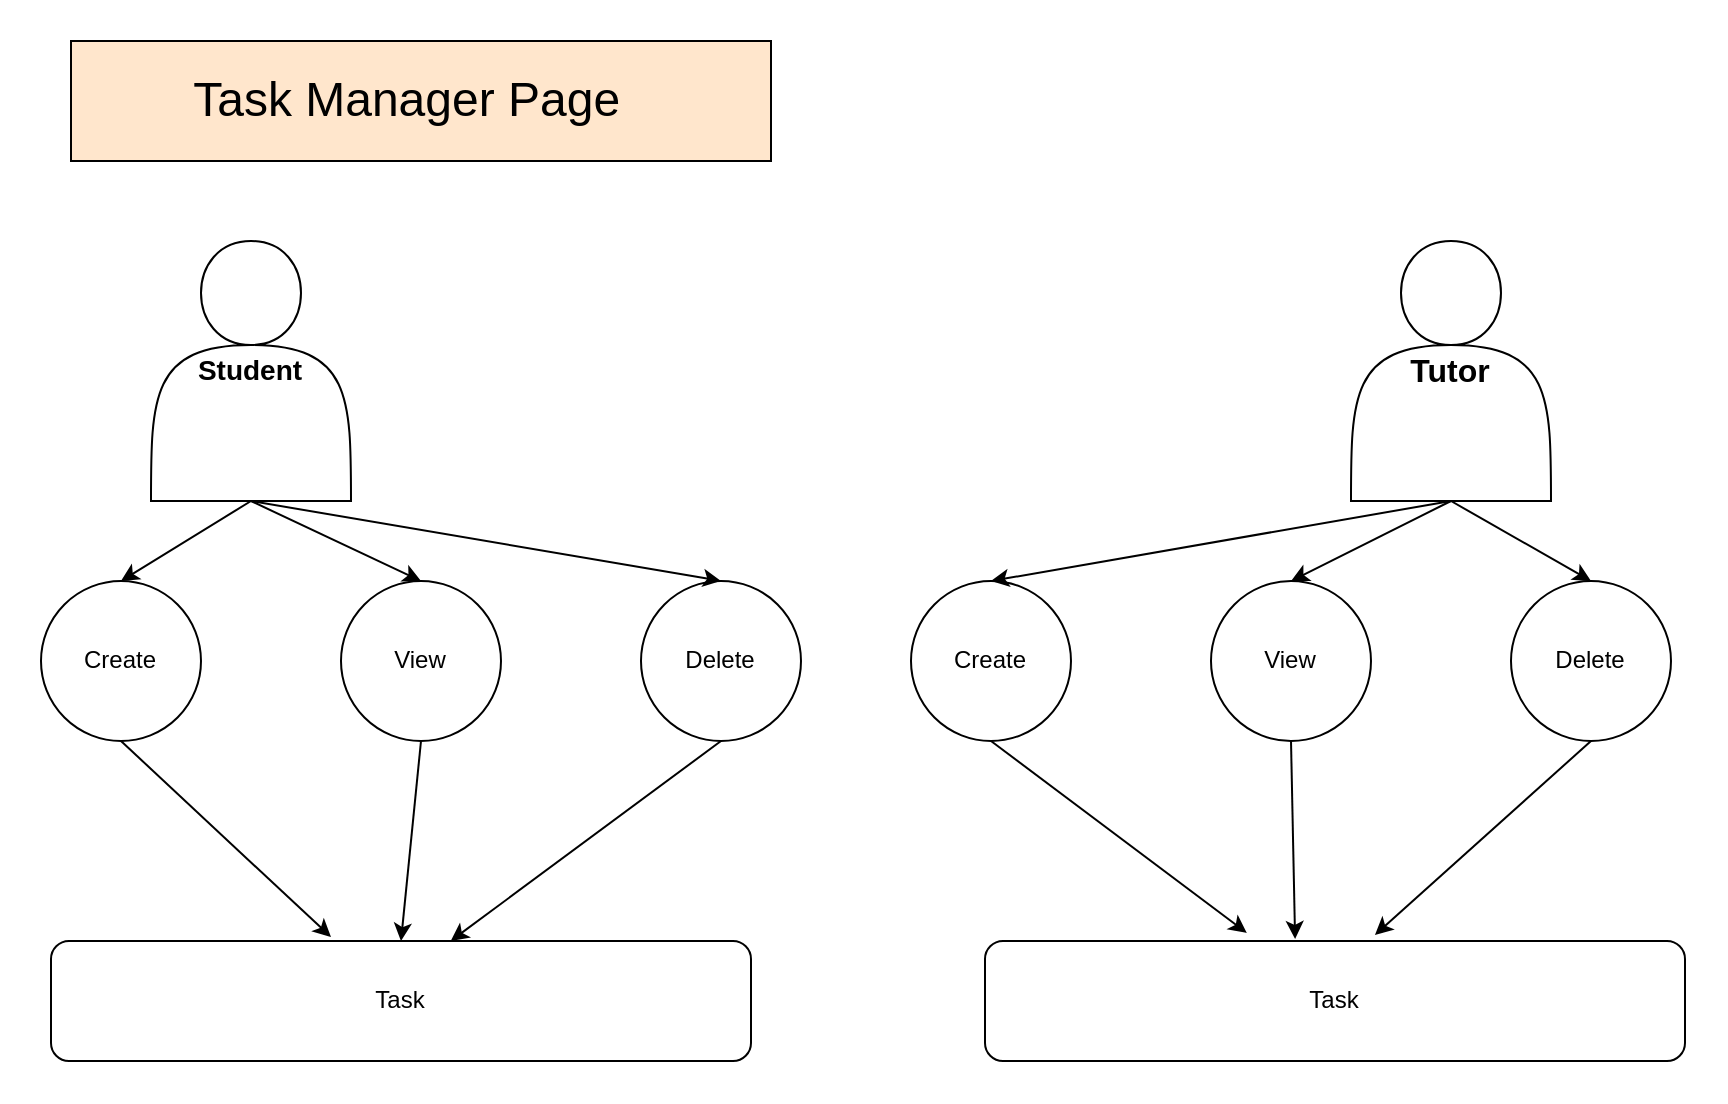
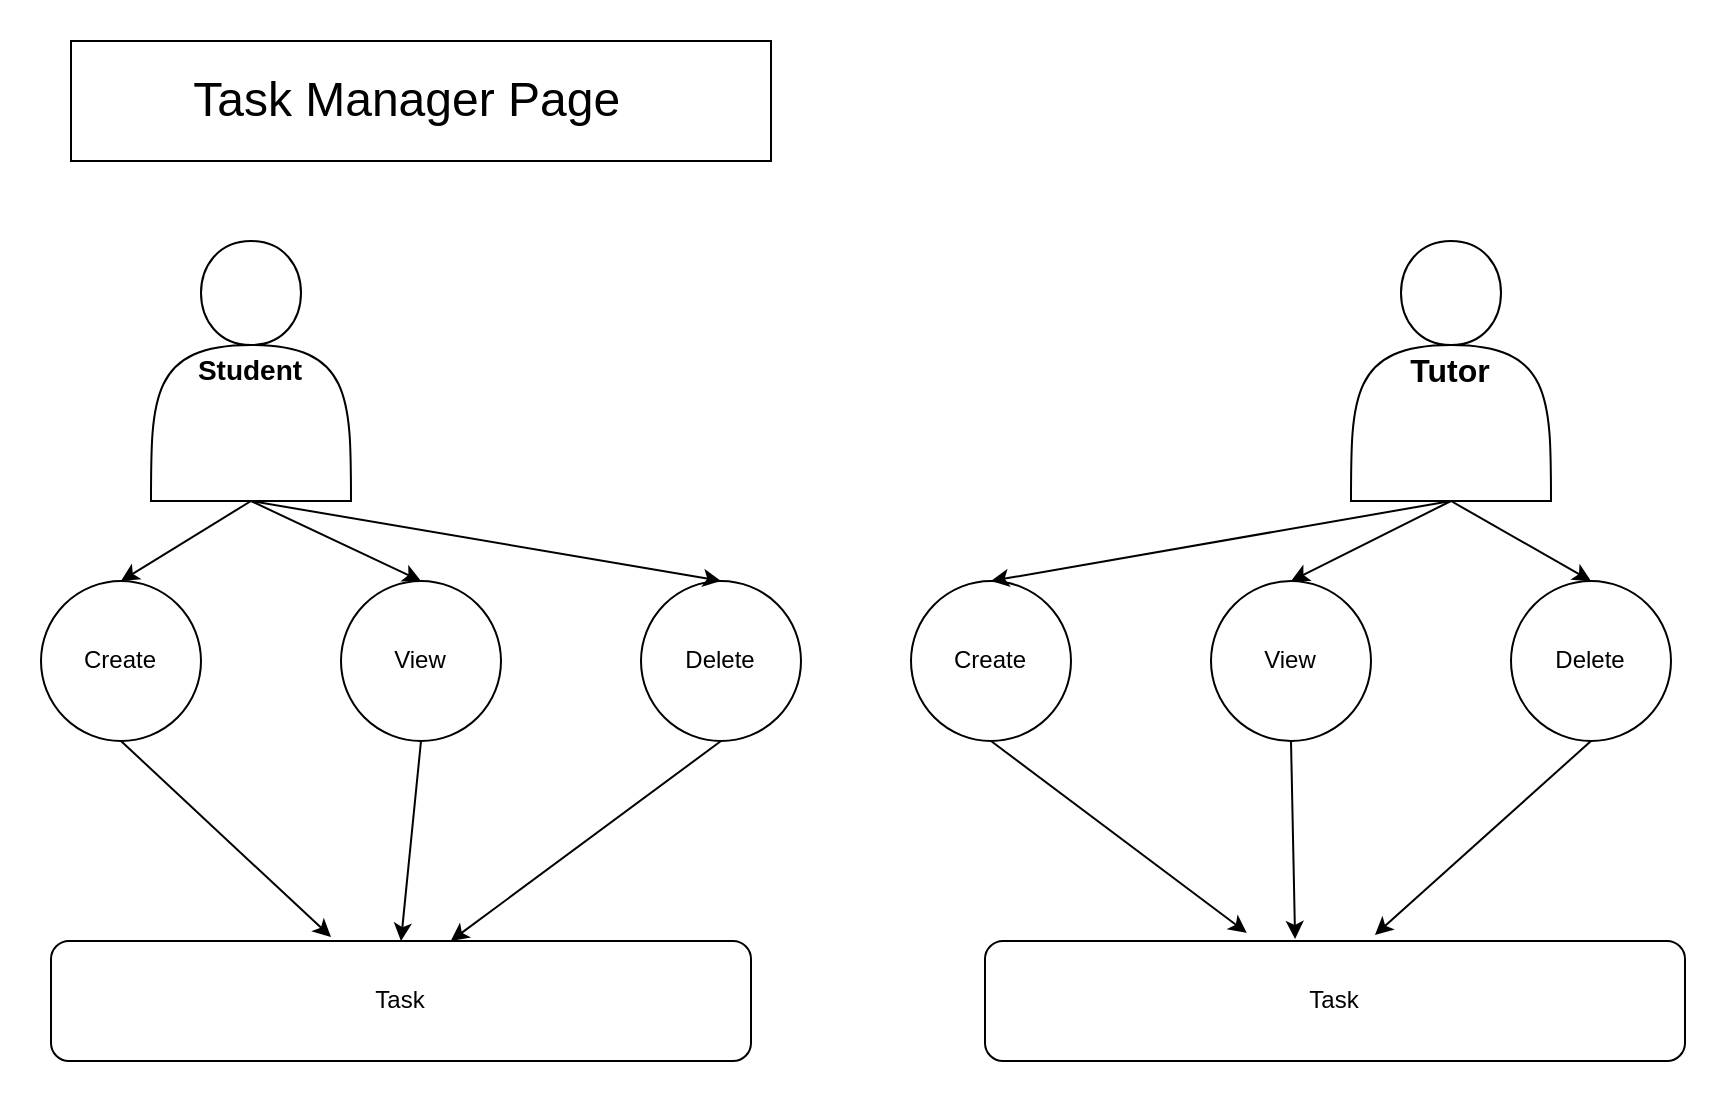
- <mxCell id="2" value="&lt;font style=&quot;font-size: 24px;&quot;&gt;&amp;nbsp; &amp;nbsp; &amp;nbsp;Task Manager Page&amp;nbsp; &amp;nbsp; &amp;nbsp; &amp;nbsp;&lt;/font&gt;" style="rounded=0;whiteSpace=wrap;html=1;fillColor=#ffe6cc;" vertex="1" parent="1"><mxGeometry x="35" y="20" width="350" height="60" as="geometry" /></mxCell>
+ <mxCell id="2" value="&lt;font style=&quot;font-size: 24px;&quot;&gt;&amp;nbsp; &amp;nbsp; &amp;nbsp;Task Manager Page&amp;nbsp; &amp;nbsp; &amp;nbsp; &amp;nbsp;&lt;/font&gt;" style="rounded=0;whiteSpace=wrap;html=1;" vertex="1" parent="1"><mxGeometry x="35" y="20" width="350" height="60" as="geometry" /></mxCell>
